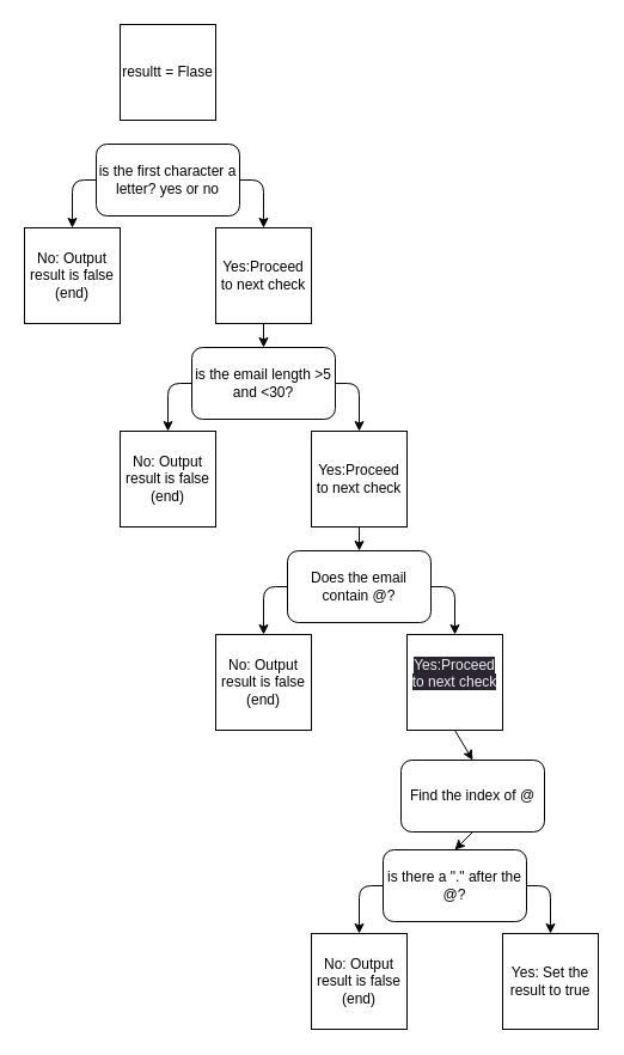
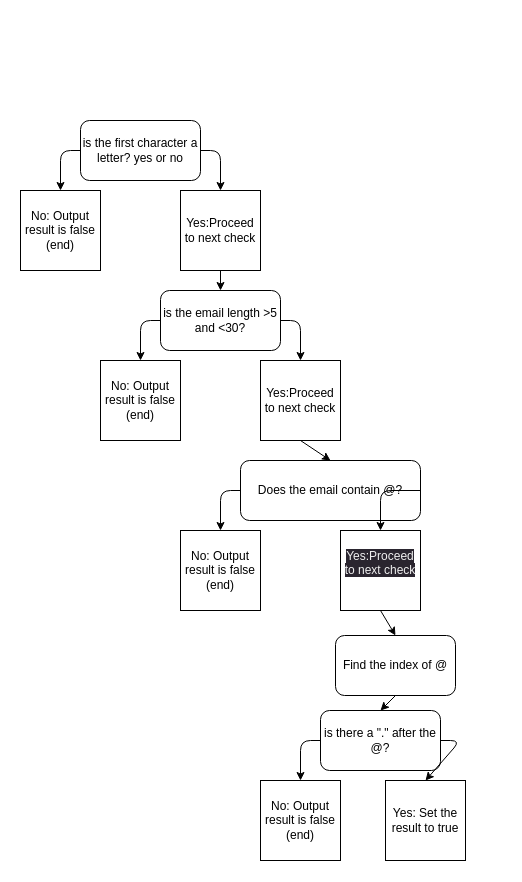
- <mxCell id="2" value="resultt = Flase" style="whiteSpace=wrap;html=1;aspect=fixed;" vertex="1" parent="1"><mxGeometry x="100" y="20" width="80" height="80" as="geometry" /></mxCell>
- <mxCell id="14" value="Does the email contain @?" style="rounded=1;whiteSpace=wrap;html=1;" vertex="1" parent="1"><mxGeometry x="240" y="460" width="120" height="60" as="geometry" /></mxCell>
+ <mxCell id="14" value="Does the email contain @?" style="rounded=1;whiteSpace=wrap;html=1;" vertex="1" parent="1"><mxGeometry x="240" y="460" width="180" height="60" as="geometry" /></mxCell>
- <mxCell id="25" value="Yes: Set the result to true" style="whiteSpace=wrap;html=1;aspect=fixed;" vertex="1" parent="1"><mxGeometry x="420" y="780" width="80" height="80" as="geometry" /></mxCell>
+ <mxCell id="25" value="Yes: Set the result to true" style="whiteSpace=wrap;html=1;aspect=fixed;" vertex="1" parent="1"><mxGeometry x="385" y="780" width="80" height="80" as="geometry" /></mxCell>
